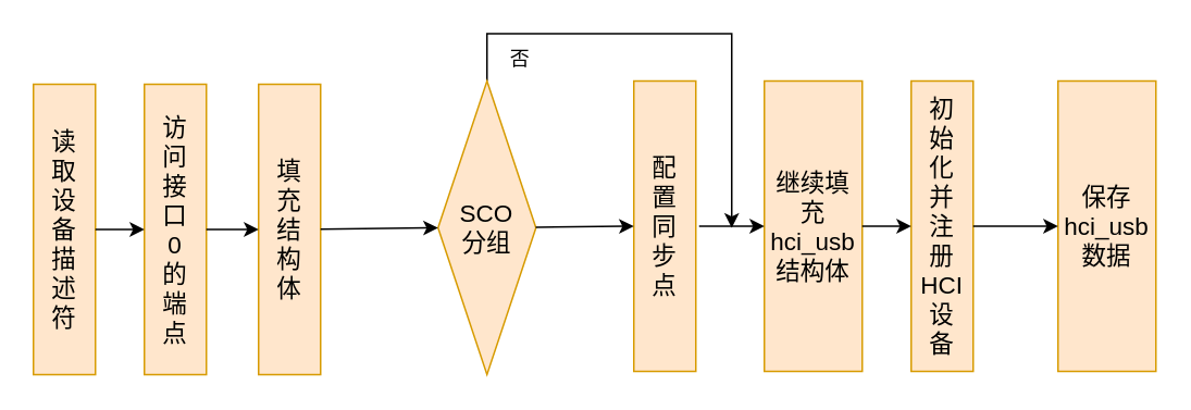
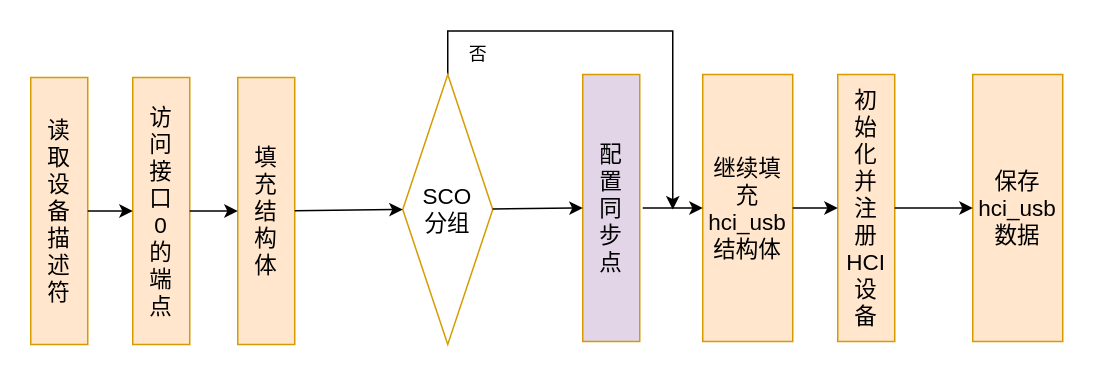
- <mxCell id="7" value="配置同步点" style="rounded=0;whiteSpace=wrap;html=1;rotation=0;verticalAlign=middle;horizontal=1;labelPosition=center;verticalLabelPosition=middle;align=center;fontSize=15;spacingLeft=8;spacingRight=8;fillColor=#ffe6cc;strokeColor=#d79b00;" vertex="1" parent="1"><mxGeometry x="388" y="49" width="38" height="178" as="geometry" /></mxCell>
+ <mxCell id="7" value="配置同步点" style="rounded=0;whiteSpace=wrap;html=1;rotation=0;verticalAlign=middle;horizontal=1;labelPosition=center;verticalLabelPosition=middle;align=center;fontSize=15;spacingLeft=8;spacingRight=8;fillColor=#e1d5e7;strokeColor=#d79b00;" vertex="1" parent="1"><mxGeometry x="388" y="49" width="38" height="178" as="geometry" /></mxCell>
- <mxCell id="6" value="SCO分组" style="rhombus;whiteSpace=wrap;html=1;fontSize=15;spacingLeft=8;spacingRight=8;fillColor=#ffe6cc;strokeColor=#d79b00;" vertex="1" parent="1"><mxGeometry x="268" y="49" width="60" height="180" as="geometry" /></mxCell>
+ <mxCell id="6" value="SCO分组" style="rhombus;whiteSpace=wrap;html=1;fontSize=15;spacingLeft=8;spacingRight=8;fillColor=#ffffff;strokeColor=#d79b00;" vertex="1" parent="1"><mxGeometry x="268" y="49" width="60" height="180" as="geometry" /></mxCell>
